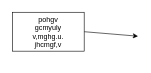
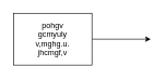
- <mxCell id="3" value="pohgv&lt;br&gt;gcmyuly&lt;br&gt;v,mghg.u.&lt;br&gt;jhcmgf,v&lt;br&gt;" style="whiteSpace=wrap;html=1;" vertex="1" parent="1"><mxGeometry x="20" y="20" width="120" height="65" as="geometry" /></mxCell>
+ <mxCell id="3" value="pohgv&lt;br&gt;gcmyuly&lt;br&gt;v,mghg.u.&lt;br&gt;jhcmgf,v&lt;br&gt;" style="whiteSpace=wrap;html=1;" vertex="1" parent="1"><mxGeometry x="20" y="20" width="120" height="80" as="geometry" /></mxCell>
